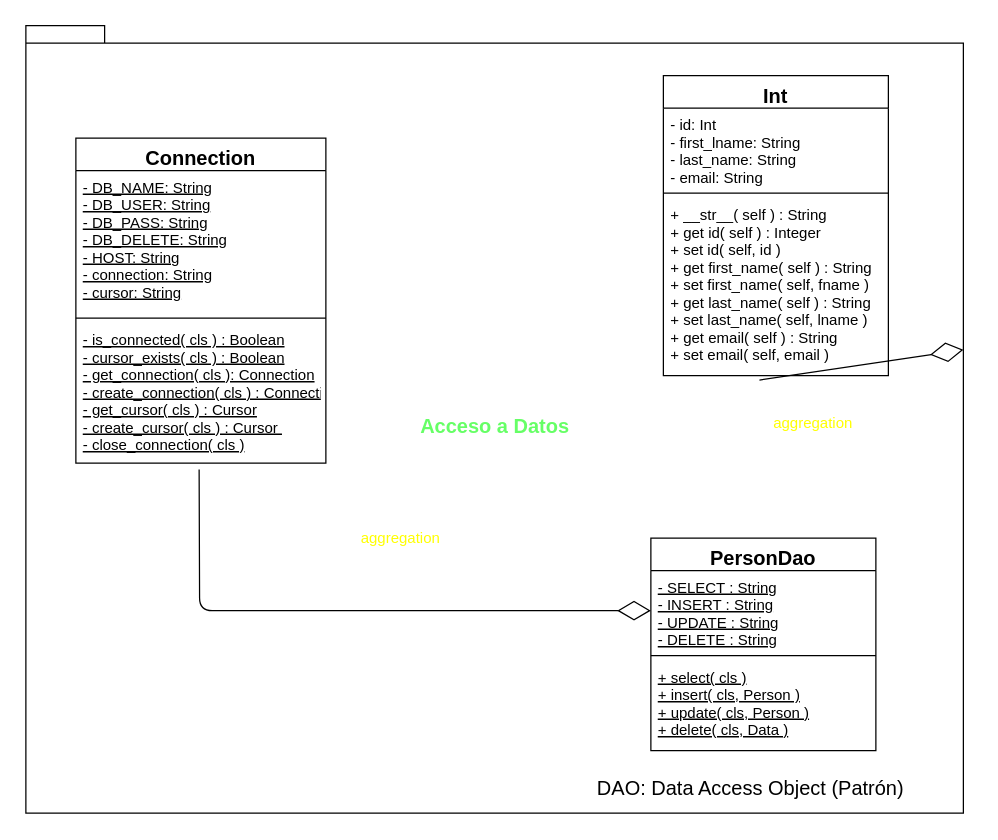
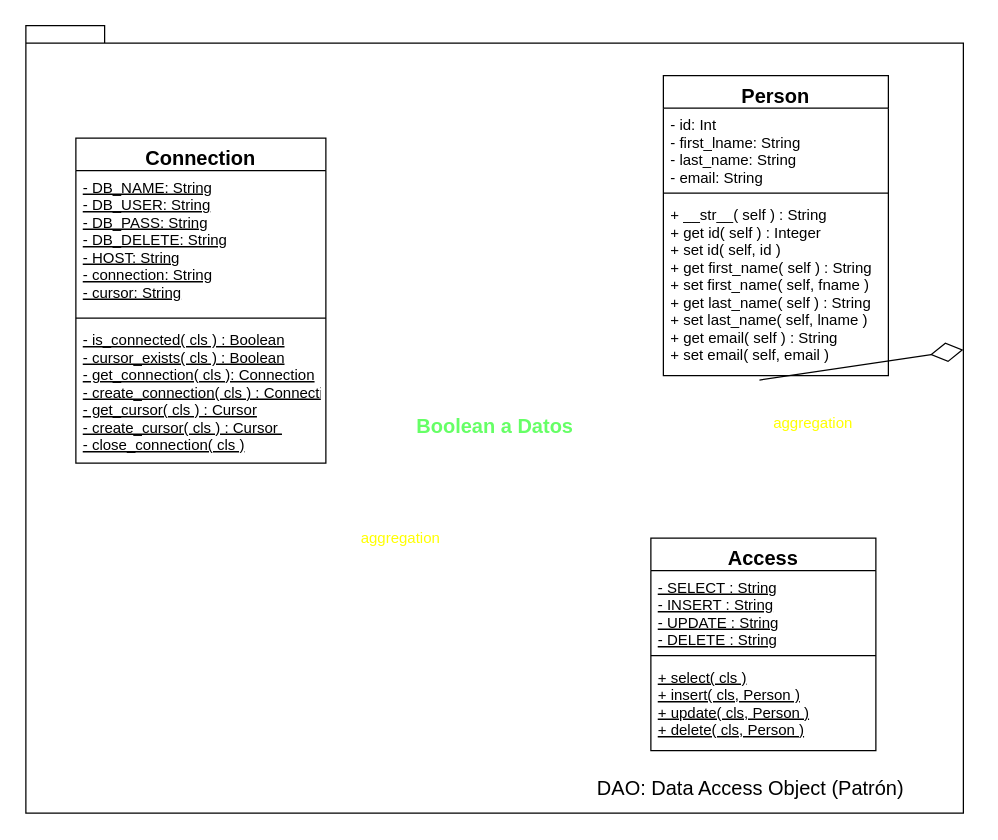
- <mxCell id="7" value="Int" style="swimlane;fontStyle=1;align=center;verticalAlign=top;childLayout=stackLayout;horizontal=1;startSize=26;horizontalStack=0;resizeParent=1;resizeParentMax=0;resizeLast=0;collapsible=1;marginBottom=0;fontSize=16;" parent="1" vertex="1"><mxGeometry x="530" y="60" width="180" height="240" as="geometry" /></mxCell>
+ <mxCell id="7" value="Person" style="swimlane;fontStyle=1;align=center;verticalAlign=top;childLayout=stackLayout;horizontal=1;startSize=26;horizontalStack=0;resizeParent=1;resizeParentMax=0;resizeLast=0;collapsible=1;marginBottom=0;fontSize=16;" parent="1" vertex="1"><mxGeometry x="530" y="60" width="180" height="240" as="geometry" /></mxCell>
- <mxCell id="2" value="&lt;font color=&quot;#66ff66&quot;&gt;Acceso a Datos&lt;/font&gt;" style="shape=folder;fontStyle=1;spacingTop=10;tabWidth=40;tabHeight=14;tabPosition=left;html=1;fontSize=16;" parent="1" vertex="1"><mxGeometry x="20" y="20" width="750" height="630" as="geometry" /></mxCell>
+ <mxCell id="2" value="&lt;font color=&quot;#66ff66&quot;&gt;Boolean a Datos&lt;/font&gt;" style="shape=folder;fontStyle=1;spacingTop=10;tabWidth=40;tabHeight=14;tabPosition=left;html=1;fontSize=16;" parent="1" vertex="1"><mxGeometry x="20" y="20" width="750" height="630" as="geometry" /></mxCell>
- <mxCell id="11" value="PersonDao" style="swimlane;fontStyle=1;align=center;verticalAlign=top;childLayout=stackLayout;horizontal=1;startSize=26;horizontalStack=0;resizeParent=1;resizeParentMax=0;resizeLast=0;collapsible=1;marginBottom=0;fontSize=16;" parent="1" vertex="1"><mxGeometry x="520" y="430" width="180" height="170" as="geometry" /></mxCell>
+ <mxCell id="11" value="Access" style="swimlane;fontStyle=1;align=center;verticalAlign=top;childLayout=stackLayout;horizontal=1;startSize=26;horizontalStack=0;resizeParent=1;resizeParentMax=0;resizeLast=0;collapsible=1;marginBottom=0;fontSize=16;" parent="1" vertex="1"><mxGeometry x="520" y="430" width="180" height="170" as="geometry" /></mxCell>
- <mxCell id="18" value="" style="endArrow=diamondThin;endFill=0;endSize=24;html=1;fontSize=12;fontColor=#FFFF00;exitX=0.493;exitY=1.046;exitDx=0;exitDy=0;exitPerimeter=0;" parent="1" source="6" target="12" edge="1"><mxGeometry width="160" relative="1" as="geometry"><mxPoint x="315" y="470" as="sourcePoint" /><mxPoint x="475" y="470" as="targetPoint" /><Array as="points"><mxPoint x="159" y="488" /></Array></mxGeometry></mxCell>
- <mxCell id="14" value="+ select( cls )&#10;+ insert( cls, Person )&#10;+ update( cls, Person )&#10;+ delete( cls, Data )" style="text;strokeColor=none;fillColor=none;align=left;verticalAlign=top;spacingLeft=4;spacingRight=4;overflow=hidden;rotatable=0;points=[[0,0.5],[1,0.5]];portConstraint=eastwest;fontStyle=4" parent="11" vertex="1"><mxGeometry y="98" width="180" height="72" as="geometry" /></mxCell>
+ <mxCell id="14" value="+ select( cls )&#10;+ insert( cls, Person )&#10;+ update( cls, Person )&#10;+ delete( cls, Person )" style="text;strokeColor=none;fillColor=none;align=left;verticalAlign=top;spacingLeft=4;spacingRight=4;overflow=hidden;rotatable=0;points=[[0,0.5],[1,0.5]];portConstraint=eastwest;fontStyle=4" parent="11" vertex="1"><mxGeometry y="98" width="180" height="72" as="geometry" /></mxCell>
